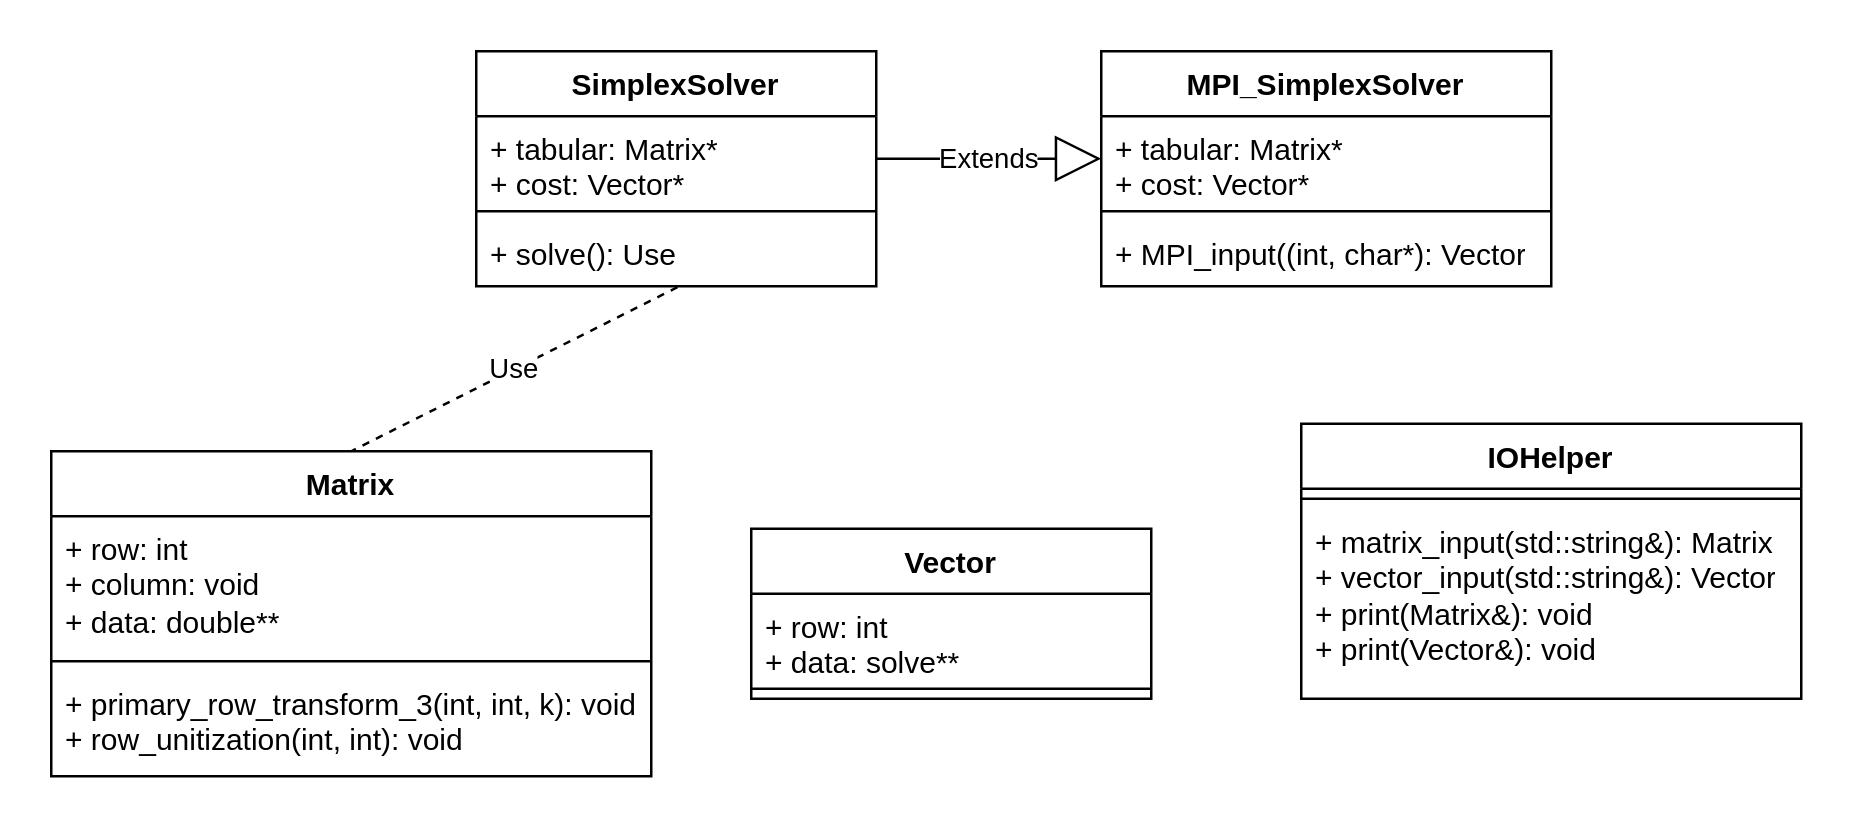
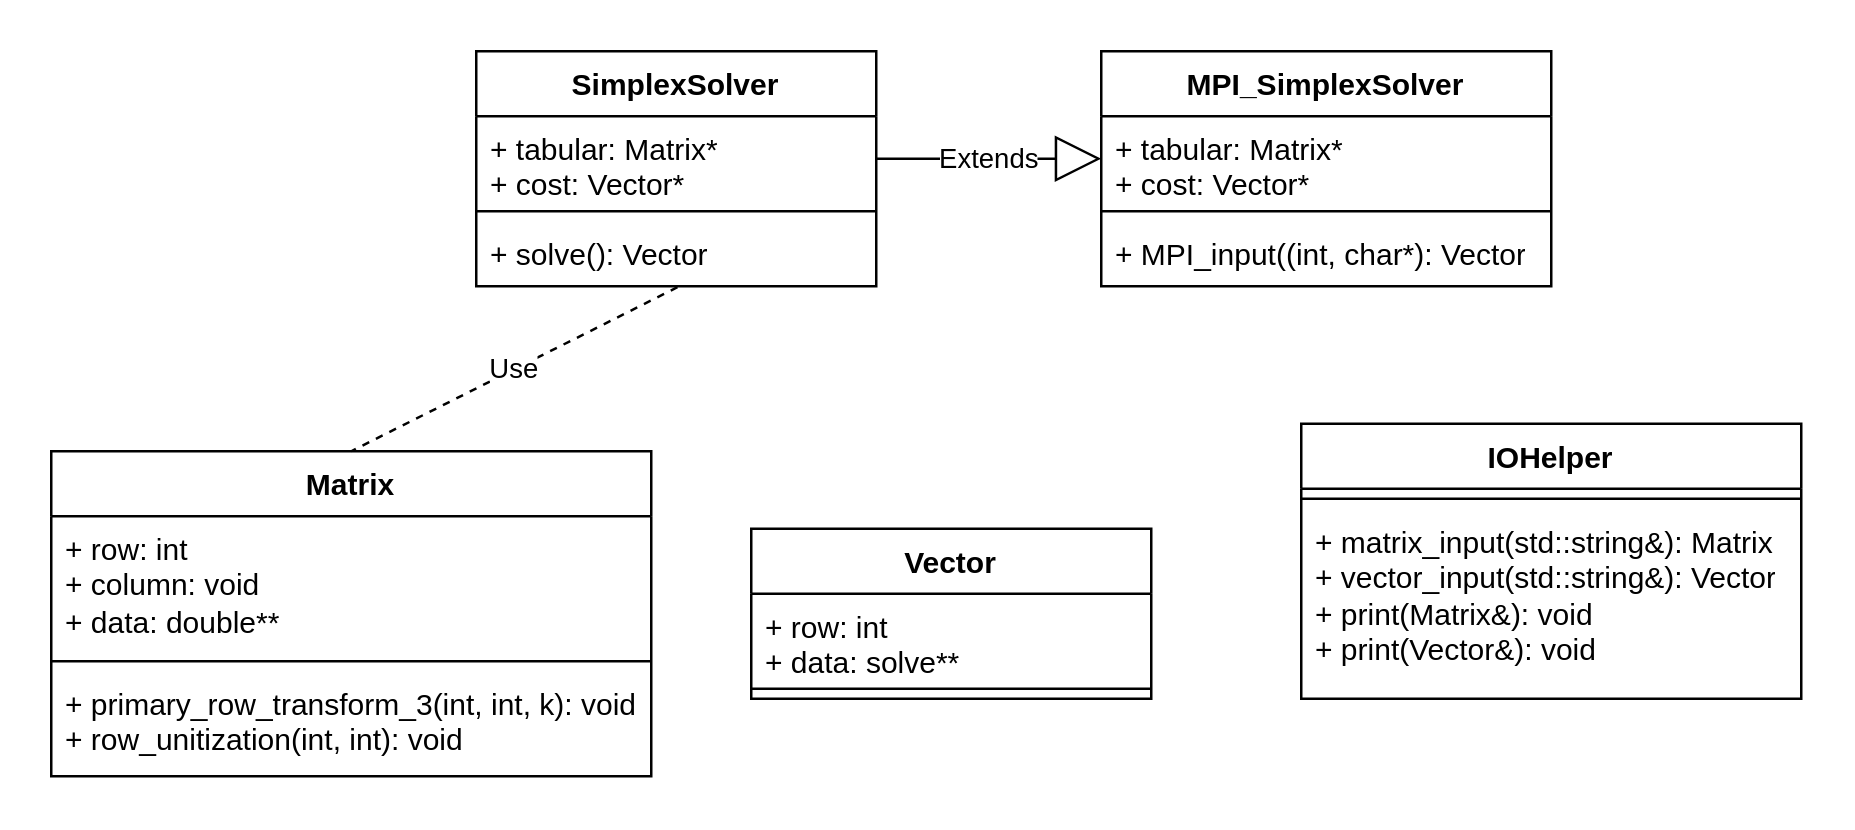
- <mxCell id="12" value="+ solve(): Use" style="text;strokeColor=none;fillColor=none;align=left;verticalAlign=top;spacingLeft=4;spacingRight=4;overflow=hidden;rotatable=0;points=[[0,0.5],[1,0.5]];portConstraint=eastwest;whiteSpace=wrap;html=1;" vertex="1" parent="9"><mxGeometry y="68" width="160" height="26" as="geometry" /></mxCell>
+ <mxCell id="12" value="+ solve(): Vector" style="text;strokeColor=none;fillColor=none;align=left;verticalAlign=top;spacingLeft=4;spacingRight=4;overflow=hidden;rotatable=0;points=[[0,0.5],[1,0.5]];portConstraint=eastwest;whiteSpace=wrap;html=1;" vertex="1" parent="9"><mxGeometry y="68" width="160" height="26" as="geometry" /></mxCell>
